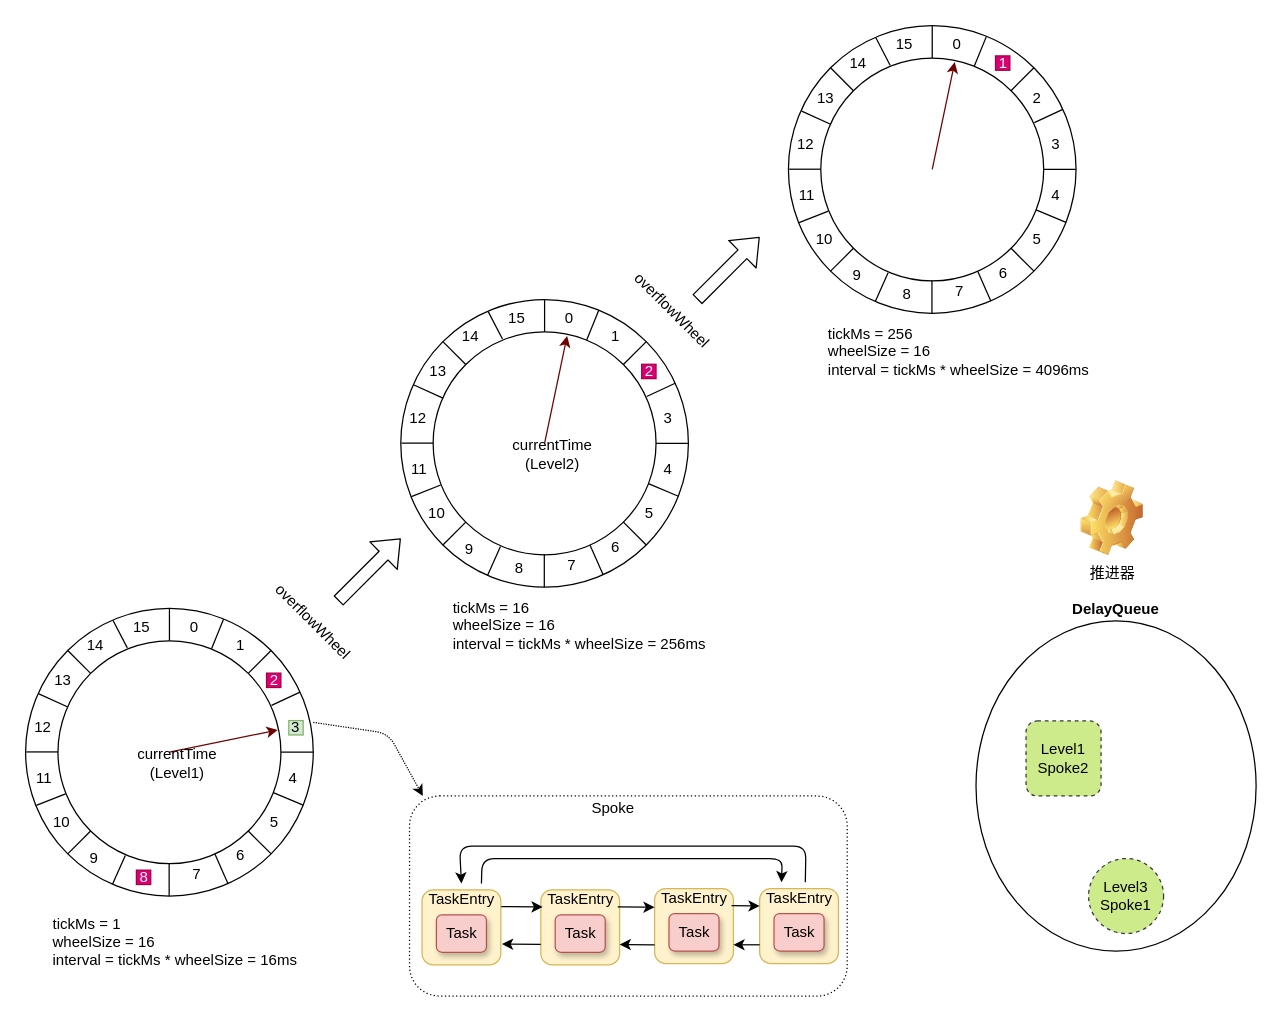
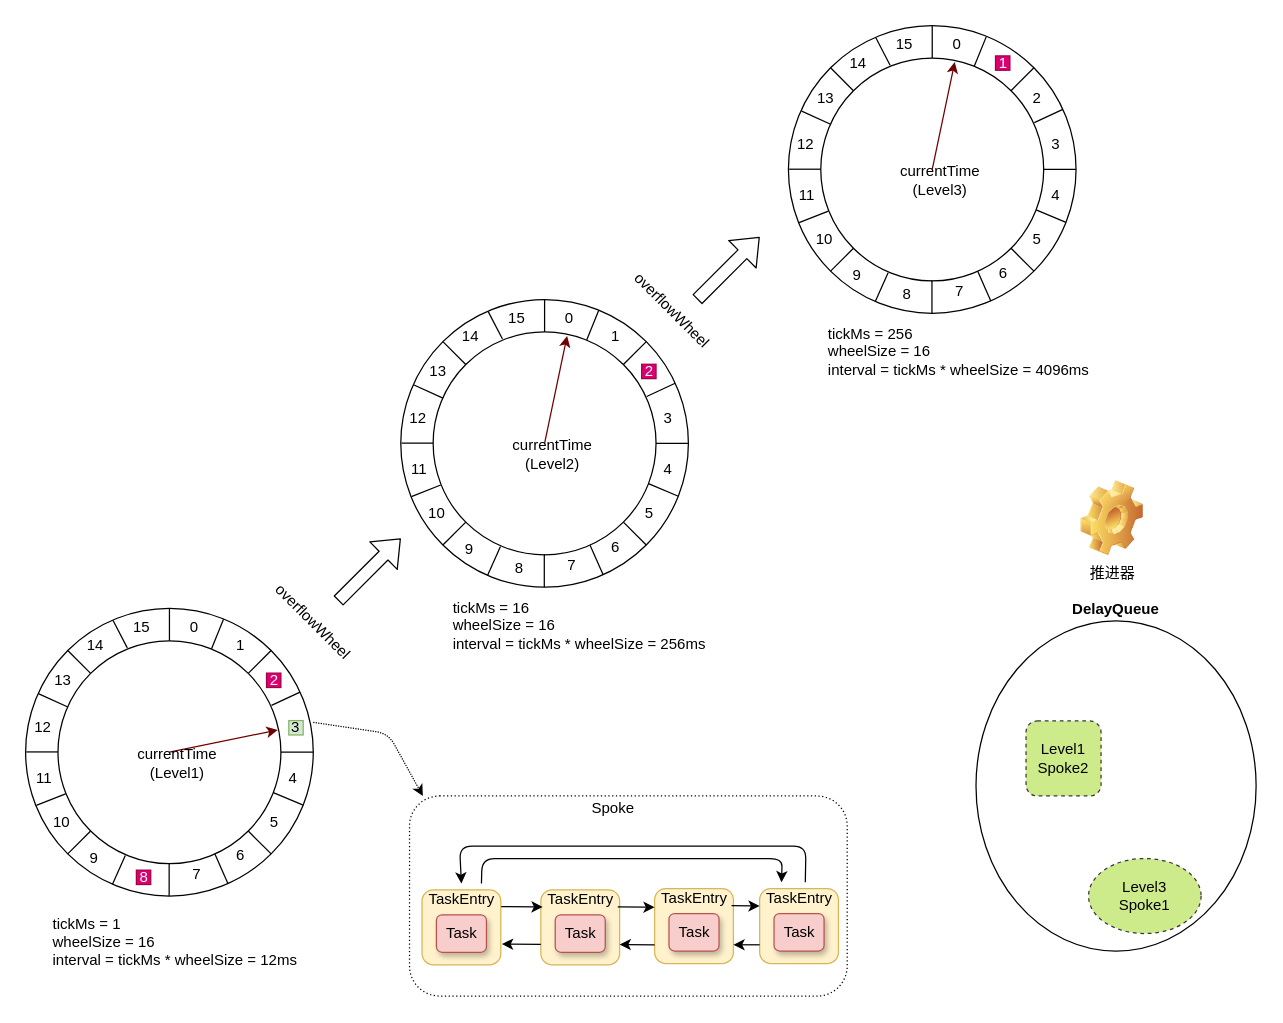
+ <mxCell id="143" value="currentTime&lt;div&gt;(Level3)&lt;/div&gt;" style="text;html=1;align=center;verticalAlign=middle;whiteSpace=wrap;rounded=0;movable=1;resizable=1;rotatable=1;deletable=1;editable=1;locked=0;connectable=1;" parent="108" vertex="1"><mxGeometry x="80.5" y="106.95" width="80.5" height="34.5" as="geometry" /></mxCell>
- <mxCell id="150" value="Level3&lt;div&gt;&lt;span style=&quot;background-color: transparent;&quot;&gt;Spoke1&lt;/span&gt;&lt;/div&gt;" style="ellipse;whiteSpace=wrap;html=1;aspect=fixed;fillColor=#cdeb8b;strokeColor=#36393d;dashed=1;" parent="1" vertex="1"><mxGeometry x="870" y="686" width="60" height="60" as="geometry" /></mxCell>
+ <mxCell id="150" value="Level3&lt;div&gt;&lt;span style=&quot;background-color: transparent;&quot;&gt;Spoke1&lt;/span&gt;&lt;/div&gt;" style="ellipse;whiteSpace=wrap;html=1;aspect=fixed;fillColor=#cdeb8b;strokeColor=#36393d;dashed=1;" parent="1" vertex="1"><mxGeometry x="870" y="686" width="90" height="60" as="geometry" /></mxCell>
- <mxCell id="39" value="tickMs = 1&lt;div&gt;wheelSize = 16&lt;/div&gt;&lt;div&gt;interval = tickMs * wheelSize = 16ms&lt;/div&gt;" style="text;html=1;align=left;verticalAlign=middle;whiteSpace=wrap;rounded=0;" parent="1" vertex="1"><mxGeometry x="40" y="723" width="200" height="60" as="geometry" /></mxCell>
+ <mxCell id="39" value="tickMs = 1&lt;div&gt;wheelSize = 16&lt;/div&gt;&lt;div&gt;interval = tickMs * wheelSize = 12ms&lt;/div&gt;" style="text;html=1;align=left;verticalAlign=middle;whiteSpace=wrap;rounded=0;" parent="1" vertex="1"><mxGeometry x="40" y="723" width="200" height="60" as="geometry" /></mxCell>
